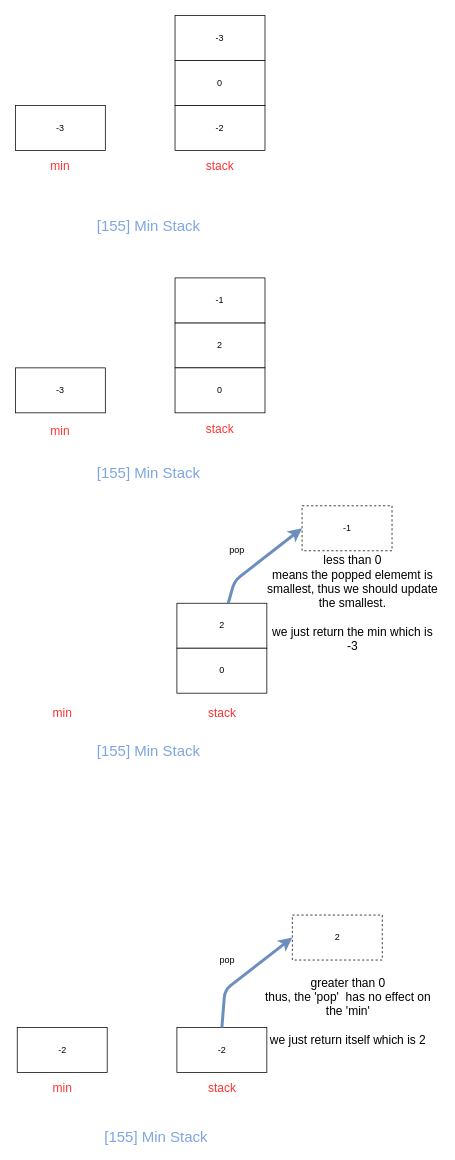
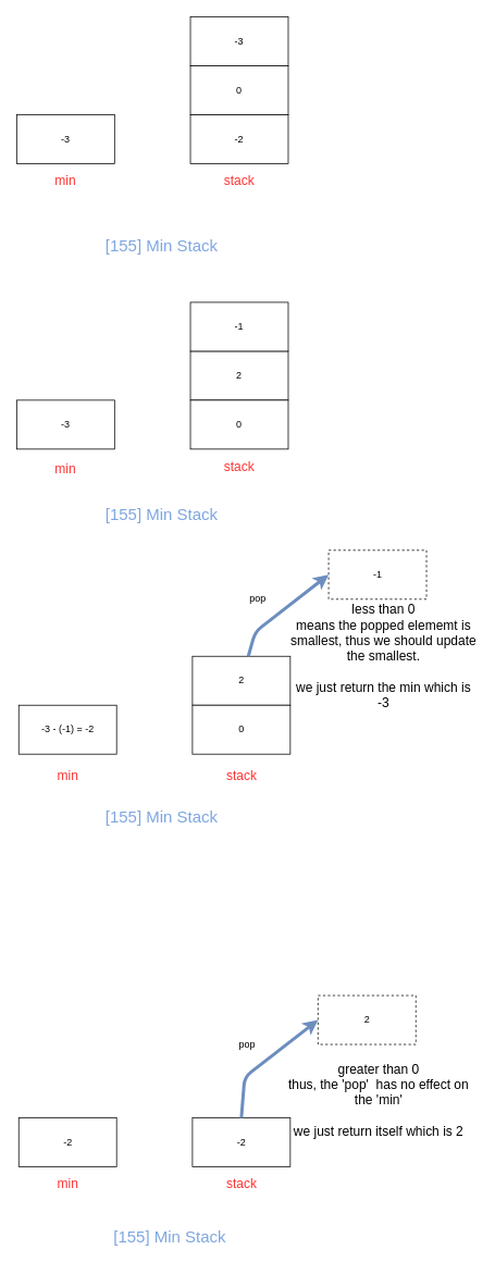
+ <mxCell id="12" value="-3 - (-1) = -2" style="rounded=0;whiteSpace=wrap;html=1;" vertex="1" parent="1"><mxGeometry x="22.5" y="864" width="120" height="60" as="geometry" /></mxCell>
